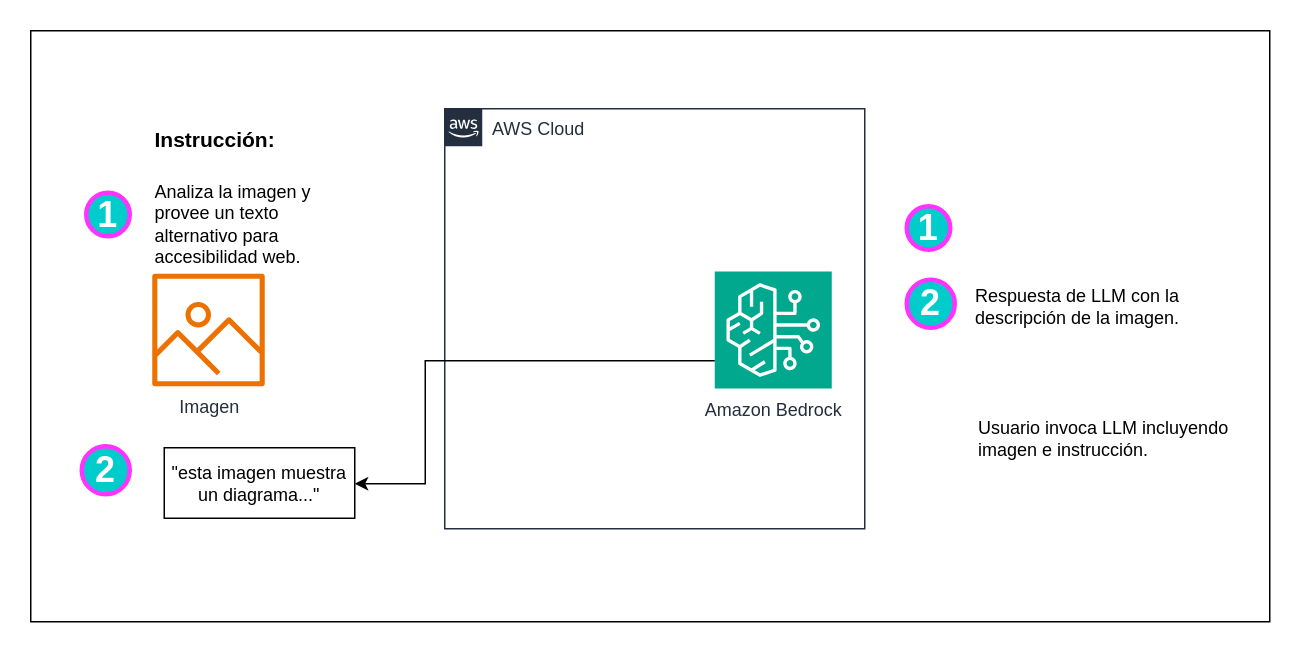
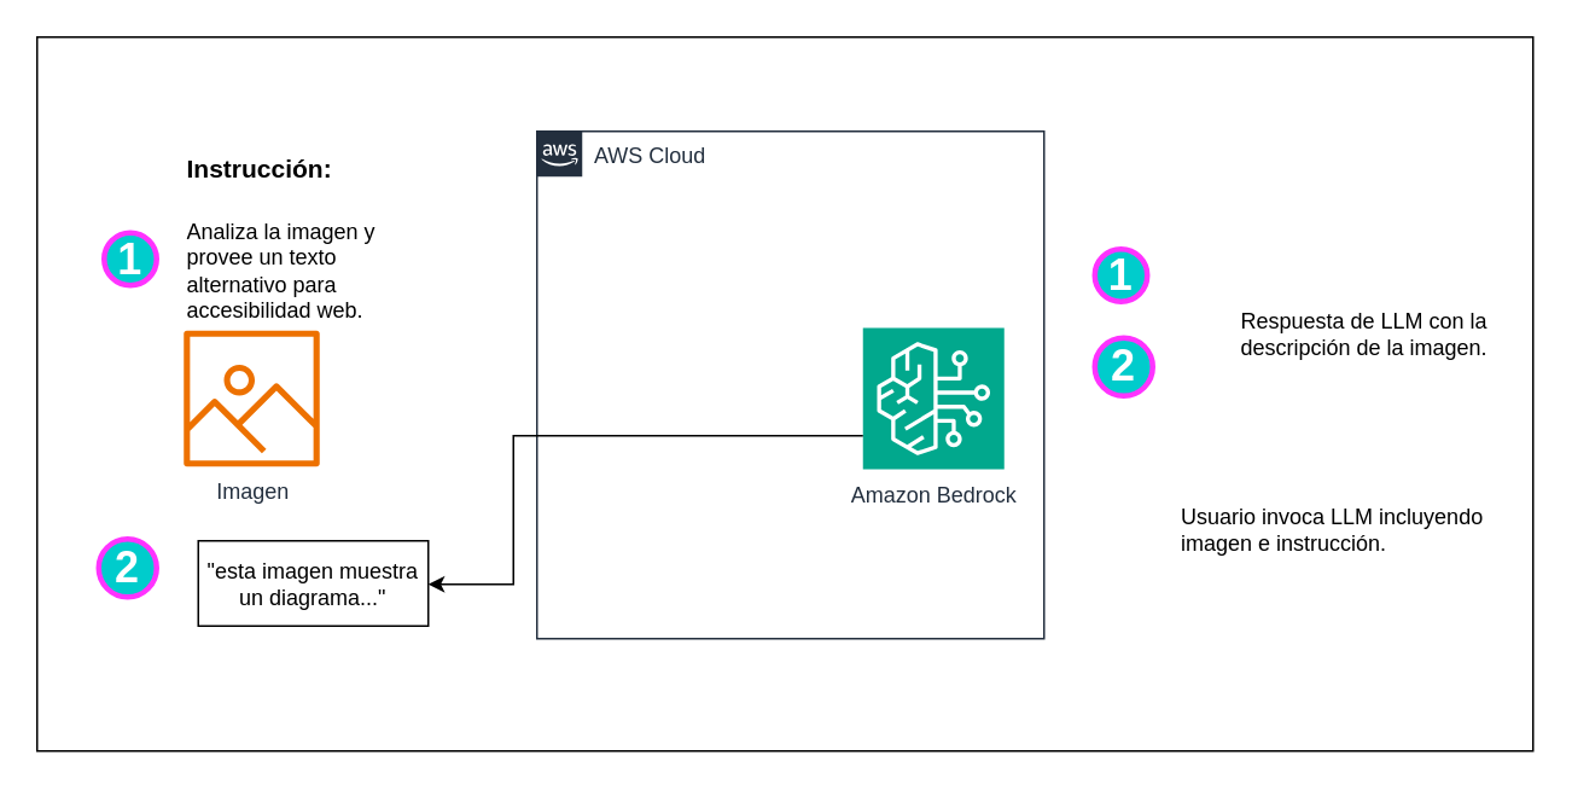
- <mxCell id="14" value="Respuesta de LLM con la&amp;nbsp;&lt;div&gt;descripción&amp;nbsp;&lt;span style=&quot;background-color: initial;&quot;&gt;de la imagen.&amp;nbsp;&lt;/span&gt;&lt;/div&gt;" style="text;html=1;align=left;verticalAlign=middle;resizable=0;points=[];autosize=1;strokeColor=none;fillColor=none;" vertex="1" parent="1"><mxGeometry x="648" y="183" width="157" height="41" as="geometry" /></mxCell>
+ <mxCell id="14" value="Respuesta de LLM con la&amp;nbsp;&lt;div&gt;descripción&amp;nbsp;&lt;span style=&quot;background-color: initial;&quot;&gt;de la imagen.&amp;nbsp;&lt;/span&gt;&lt;/div&gt;" style="text;html=1;align=left;verticalAlign=middle;resizable=0;points=[];autosize=1;strokeColor=none;fillColor=none;" vertex="1" parent="1"><mxGeometry x="683" y="163" width="157" height="41" as="geometry" /></mxCell>
